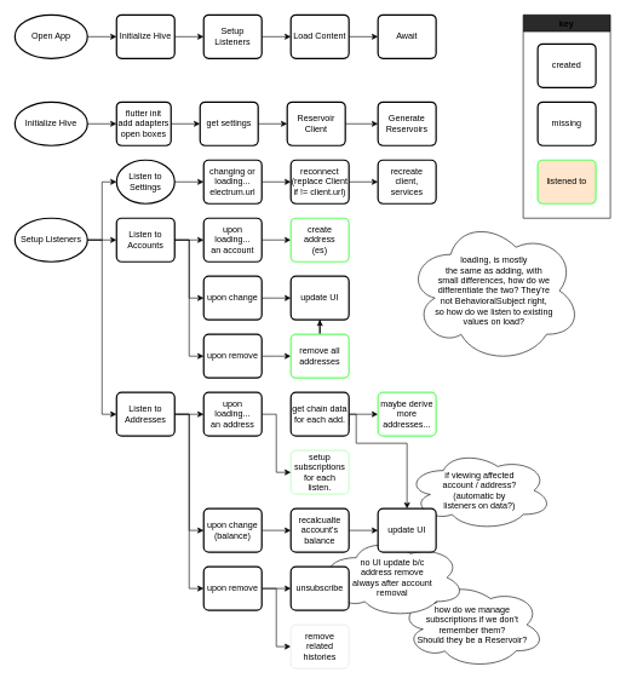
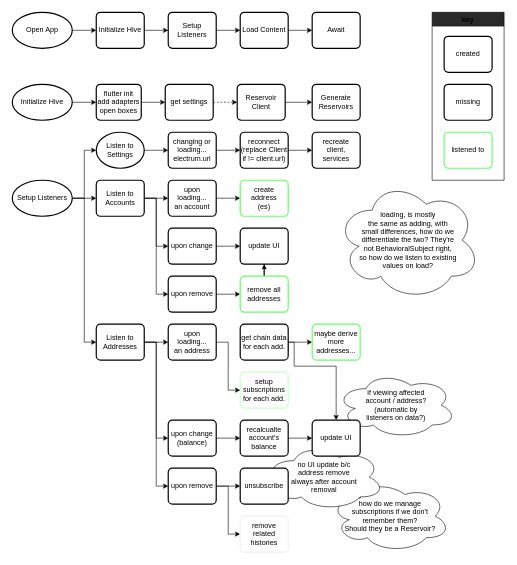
- <mxCell id="19" style="edgeStyle=orthogonalEdgeStyle;rounded=0;orthogonalLoop=1;jettySize=auto;html=1;entryX=0;entryY=0.5;entryDx=0;entryDy=0;" parent="1" source="20" target="22" edge="1"><mxGeometry relative="1" as="geometry" /></mxCell>
+ <mxCell id="19" style="edgeStyle=orthogonalEdgeStyle;rounded=0;orthogonalLoop=1;jettySize=auto;html=1;entryX=0;entryY=0.5;entryDx=0;entryDy=0;dashed=1;" parent="1" source="20" target="22" edge="1"><mxGeometry relative="1" as="geometry" /></mxCell>
- <mxCell id="71" value="listened to" style="rounded=1;whiteSpace=wrap;html=1;absoluteArcSize=1;arcSize=14;strokeWidth=2;strokeColor=#66FF66;fillColor=#ffe6cc;" parent="68" vertex="1"><mxGeometry x="20" y="200" width="80" height="60" as="geometry" /></mxCell>
+ <mxCell id="71" value="listened to" style="rounded=1;whiteSpace=wrap;html=1;absoluteArcSize=1;arcSize=14;strokeWidth=2;strokeColor=#66FF66;" parent="68" vertex="1"><mxGeometry x="20" y="200" width="80" height="60" as="geometry" /></mxCell>
- <mxCell id="34" value="setup subscriptions&lt;br&gt;for each listen." style="rounded=1;whiteSpace=wrap;html=1;absoluteArcSize=1;arcSize=14;strokeWidth=2;strokeColor=#CCFFCC;" parent="1" vertex="1"><mxGeometry x="400" y="620" width="80" height="60" as="geometry" /></mxCell>
+ <mxCell id="34" value="setup subscriptions&lt;br&gt;for each add." style="rounded=1;whiteSpace=wrap;html=1;absoluteArcSize=1;arcSize=14;strokeWidth=2;strokeColor=#CCFFCC;" parent="1" vertex="1"><mxGeometry x="400" y="620" width="80" height="60" as="geometry" /></mxCell>
